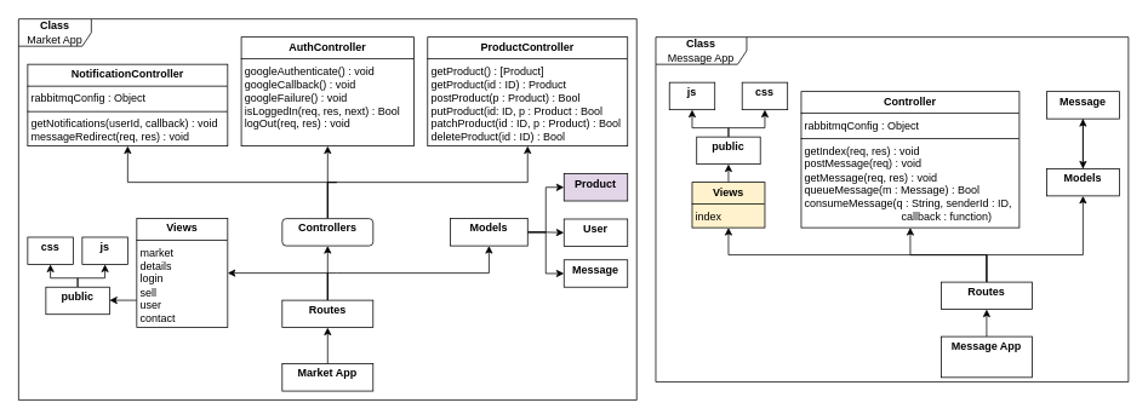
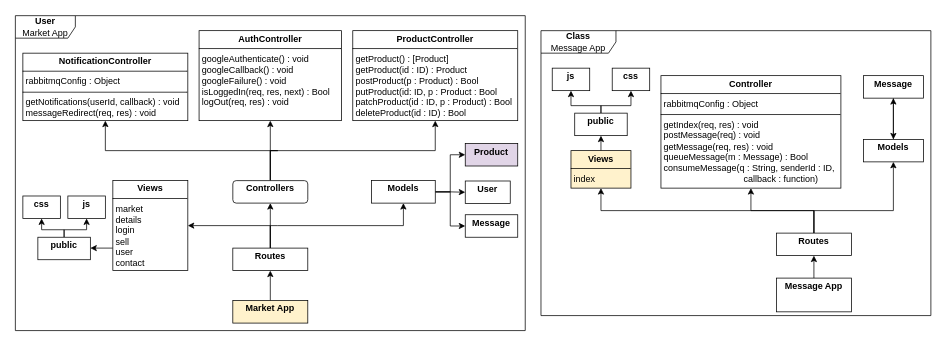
- <mxCell id="2" value="&lt;b&gt;Class&lt;/b&gt;&lt;div&gt;Market App&lt;/div&gt;" style="shape=umlFrame;whiteSpace=wrap;html=1;pointerEvents=0;width=80;height=30;" parent="1" vertex="1"><mxGeometry x="20" y="20" width="680" height="420" as="geometry" /></mxCell>
+ <mxCell id="2" value="&lt;b&gt;User&lt;/b&gt;&lt;div&gt;Market App&lt;/div&gt;" style="shape=umlFrame;whiteSpace=wrap;html=1;pointerEvents=0;width=80;height=30;" parent="1" vertex="1"><mxGeometry x="20" y="20" width="680" height="420" as="geometry" /></mxCell>
- <mxCell id="20" value="&lt;p style=&quot;margin:0px;margin-top:4px;text-align:center;&quot;&gt;&lt;b&gt;User&lt;/b&gt;&lt;/p&gt;" style="verticalAlign=top;align=left;overflow=fill;html=1;whiteSpace=wrap;" parent="1" vertex="1"><mxGeometry x="620" y="240.5" width="70" height="30" as="geometry" /></mxCell>
+ <mxCell id="20" value="&lt;p style=&quot;margin:0px;margin-top:4px;text-align:center;&quot;&gt;&lt;b&gt;User&lt;/b&gt;&lt;/p&gt;" style="verticalAlign=top;align=left;overflow=fill;html=1;whiteSpace=wrap;" parent="1" vertex="1"><mxGeometry x="620" y="240.5" width="60" height="30" as="geometry" /></mxCell>
- <mxCell id="30" value="&lt;p style=&quot;margin:0px;margin-top:4px;text-align:center;&quot;&gt;&lt;b&gt;Market App&lt;/b&gt;&lt;/p&gt;" style="verticalAlign=top;align=left;overflow=fill;html=1;whiteSpace=wrap;" parent="1" vertex="1"><mxGeometry x="310" y="400" width="100" height="30" as="geometry" /></mxCell>
+ <mxCell id="30" value="&lt;p style=&quot;margin:0px;margin-top:4px;text-align:center;&quot;&gt;&lt;b&gt;Market App&lt;/b&gt;&lt;/p&gt;" style="verticalAlign=top;align=left;overflow=fill;html=1;whiteSpace=wrap;fillColor=#fff2cc;" parent="1" vertex="1"><mxGeometry x="310" y="400" width="100" height="30" as="geometry" /></mxCell>
